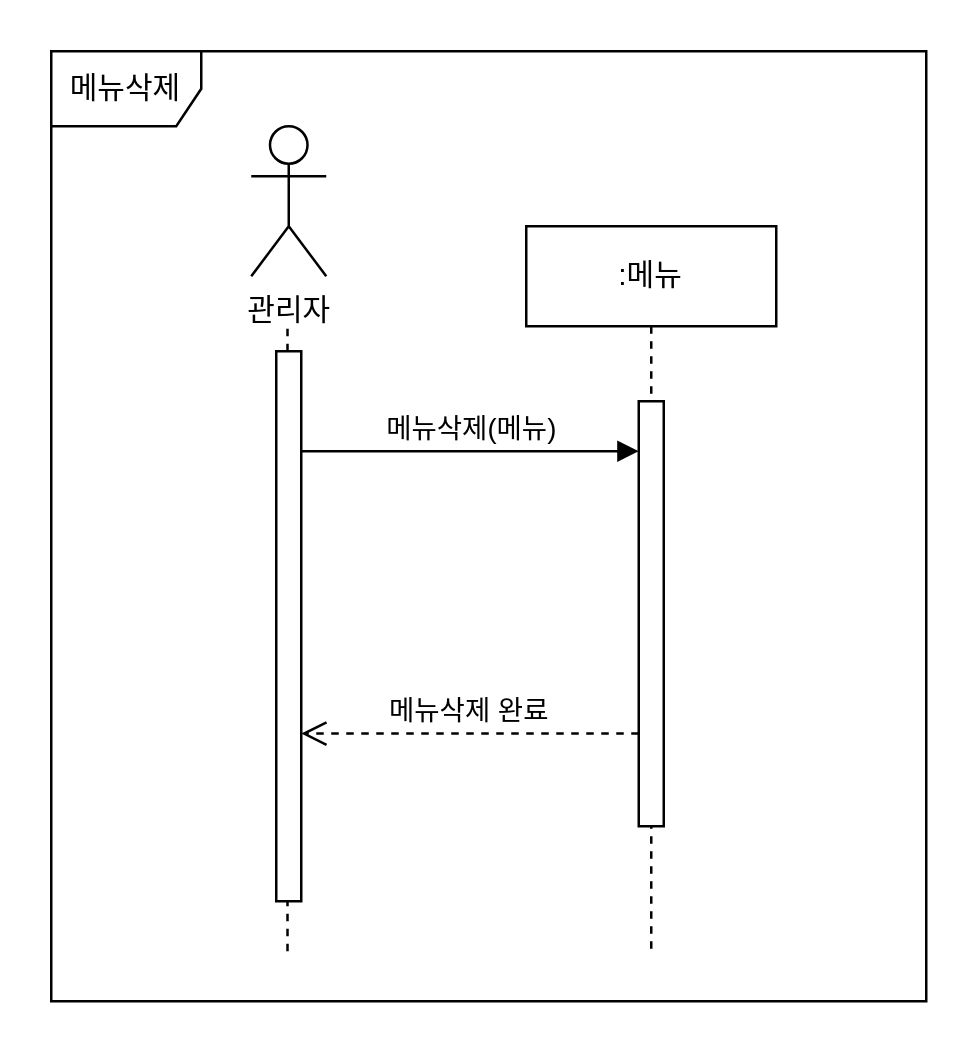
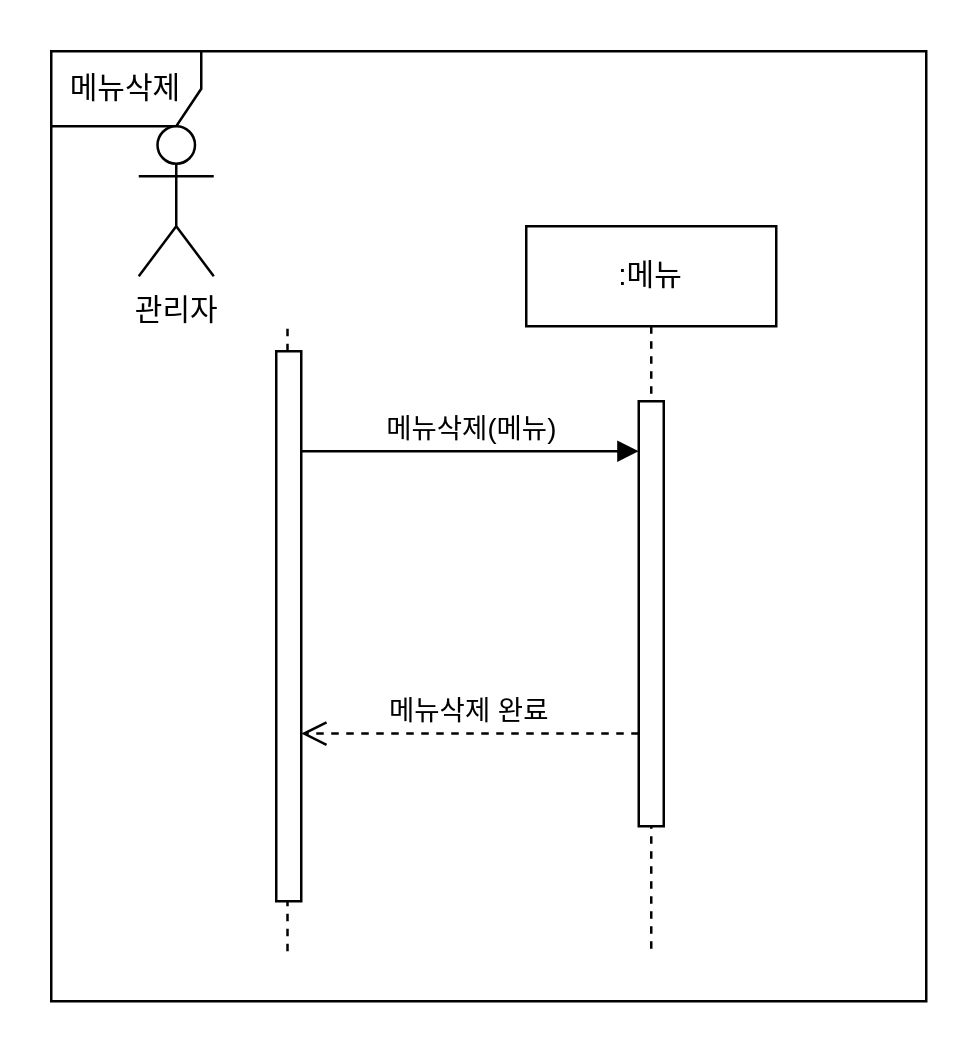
- <mxCell id="3" value="관리자" style="shape=umlActor;verticalLabelPosition=bottom;verticalAlign=top;html=1;" parent="1" vertex="1"><mxGeometry x="100" y="50" width="30" height="60" as="geometry" /></mxCell>
+ <mxCell id="3" value="관리자" style="shape=umlActor;verticalLabelPosition=bottom;verticalAlign=top;html=1;" parent="1" vertex="1"><mxGeometry x="55" y="50" width="30" height="60" as="geometry" /></mxCell>
